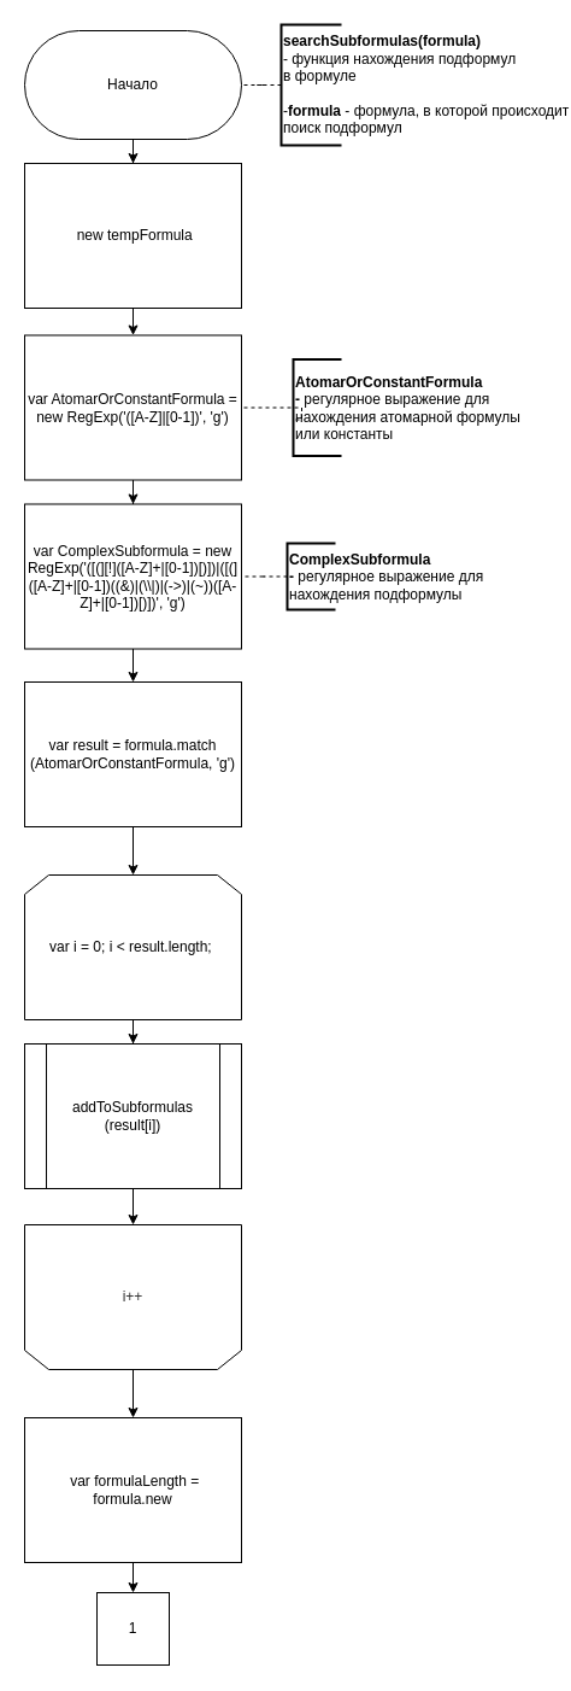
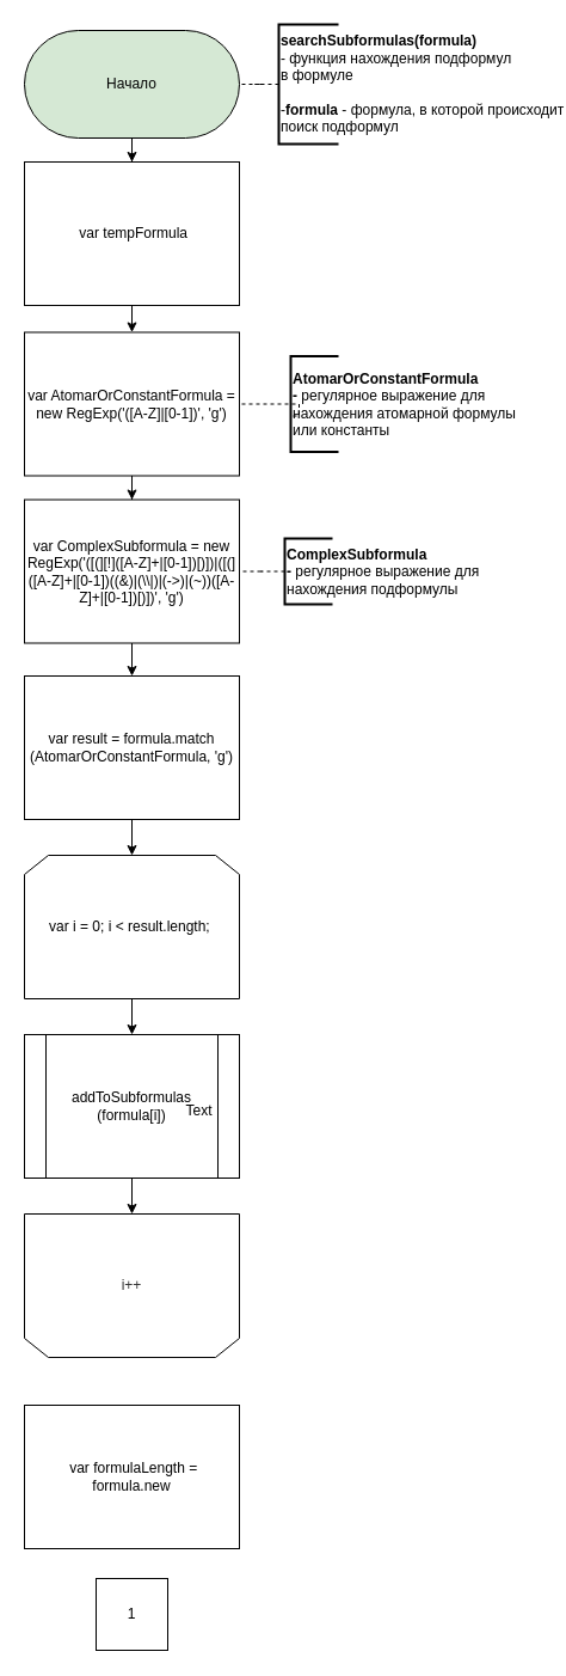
- <mxCell id="9" value="Начало&lt;br&gt;" style="whiteSpace=wrap;html=1;rounded=1;arcSize=50;align=center;verticalAlign=middle;container=1;recursiveResize=0;strokeWidth=1;autosize=1;spacing=4;treeFolding=1;" parent="1" vertex="1"><mxGeometry x="20" y="25" width="180" height="90" as="geometry" /></mxCell>
+ <mxCell id="9" value="Начало&lt;br&gt;" style="whiteSpace=wrap;html=1;rounded=1;arcSize=50;align=center;verticalAlign=middle;container=1;recursiveResize=0;strokeWidth=1;autosize=1;spacing=4;treeFolding=1;fillColor=#d5e8d4;" parent="1" vertex="1"><mxGeometry x="20" y="25" width="180" height="90" as="geometry" /></mxCell>
- <mxCell id="13" value="&amp;nbsp;new tempFormula" style="rounded=0;whiteSpace=wrap;html=1;fillColor=#ffffff;" parent="1" vertex="1"><mxGeometry x="20" y="135" width="180" height="120" as="geometry" /></mxCell>
+ <mxCell id="13" value="&amp;nbsp;var tempFormula" style="rounded=0;whiteSpace=wrap;html=1;fillColor=#ffffff;" parent="1" vertex="1"><mxGeometry x="20" y="135" width="180" height="120" as="geometry" /></mxCell>
- <mxCell id="5" value="var i = 0; i &amp;lt; result.length;&amp;nbsp;" style="shape=loopLimit;whiteSpace=wrap;html=1;" parent="1" vertex="1"><mxGeometry x="20" y="725" width="180" height="120" as="geometry" /></mxCell>
+ <mxCell id="5" value="var i = 0; i &amp;lt; result.length;&amp;nbsp;" style="shape=loopLimit;whiteSpace=wrap;html=1;" parent="1" vertex="1"><mxGeometry x="20" y="715" width="180" height="120" as="geometry" /></mxCell>
- <mxCell id="19" value="&lt;span&gt;addToSubformulas&lt;br&gt;(result[i])&lt;/span&gt;" style="shape=process;whiteSpace=wrap;html=1;backgroundOutline=1;" parent="1" vertex="1"><mxGeometry x="20" y="865" width="180" height="120" as="geometry" /></mxCell>
+ <mxCell id="19" value="&lt;span&gt;addToSubformulas&lt;br&gt;(formula[i])&lt;/span&gt;" style="shape=process;whiteSpace=wrap;html=1;backgroundOutline=1;" parent="1" vertex="1"><mxGeometry x="20" y="865" width="180" height="120" as="geometry" /></mxCell>
+ <mxCell id="20" value="Text" style="text;html=1;align=center;verticalAlign=middle;resizable=0;points=[];autosize=1;" vertex="1" parent="19"><mxGeometry x="126" y="54" width="40" height="20" as="geometry" /></mxCell>
- <mxCell id="6" style="edgeStyle=orthogonalEdgeStyle;rounded=0;orthogonalLoop=1;jettySize=auto;html=1;" parent="1" source="7" target="22" edge="1"><mxGeometry relative="1" as="geometry" /></mxCell>
- <mxCell id="21" style="edgeStyle=orthogonalEdgeStyle;rounded=0;orthogonalLoop=1;jettySize=auto;html=1;" edge="1" parent="1" source="22" target="27"><mxGeometry relative="1" as="geometry" /></mxCell>
